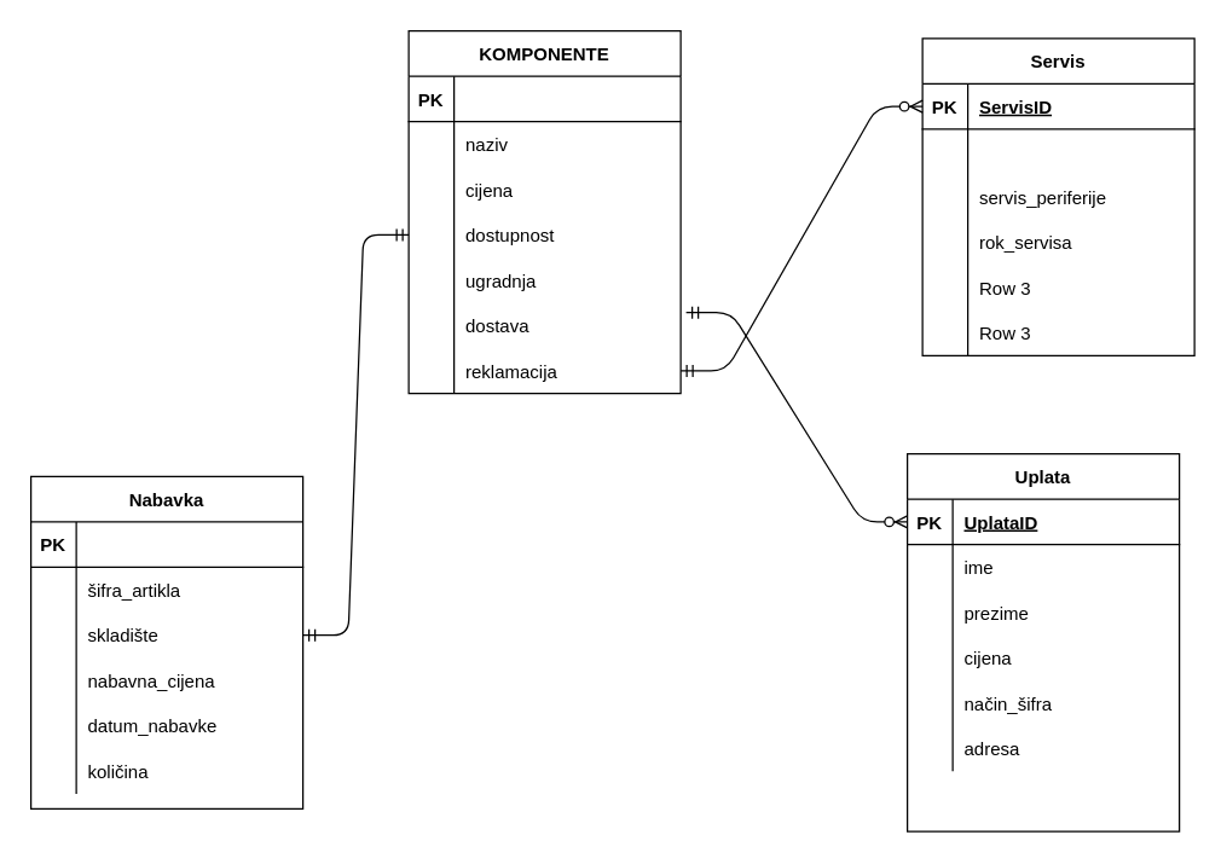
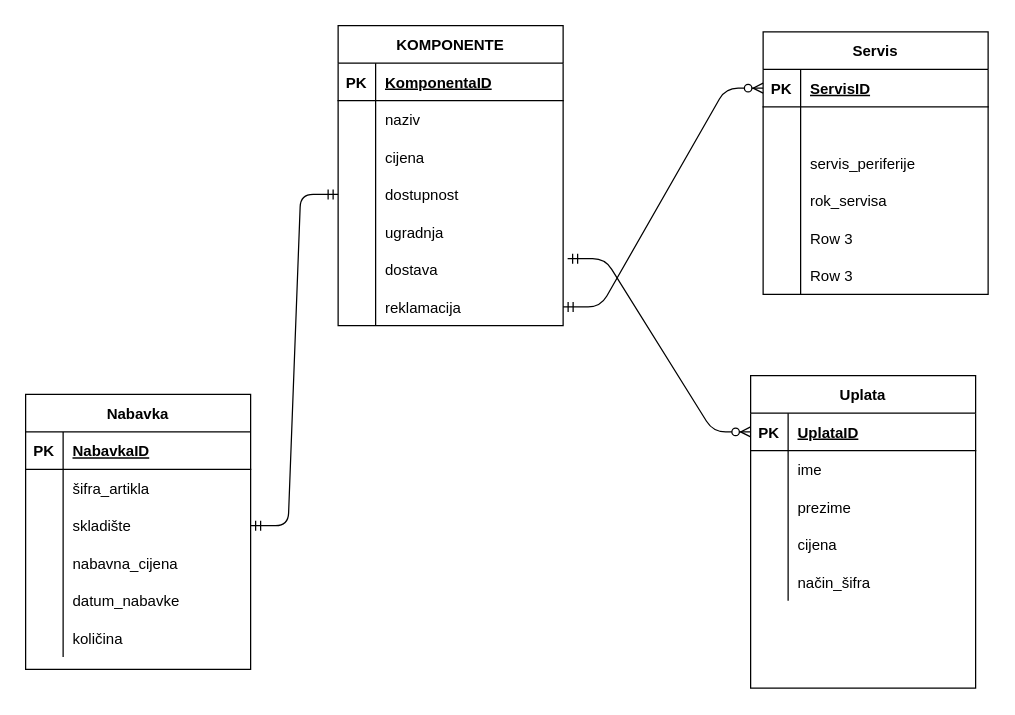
+ <mxCell id="65" value="KomponentaID" style="shape=partialRectangle;connectable=0;fillColor=none;top=0;left=0;bottom=0;right=0;align=left;spacingLeft=6;fontStyle=5;overflow=hidden;" parent="63" vertex="1"><mxGeometry x="30" width="150" height="30" as="geometry"><mxRectangle width="150" height="30" as="alternateBounds" /></mxGeometry></mxCell>
+ <mxCell id="44" value="NabavkaID" style="shape=partialRectangle;connectable=0;fillColor=none;top=0;left=0;bottom=0;right=0;align=left;spacingLeft=6;fontStyle=5;overflow=hidden;" parent="42" vertex="1"><mxGeometry x="30" width="150" height="30" as="geometry"><mxRectangle width="150" height="30" as="alternateBounds" /></mxGeometry></mxCell>
- <mxCell id="38" value="adresa" style="shape=partialRectangle;connectable=0;fillColor=none;top=0;left=0;bottom=0;right=0;align=left;spacingLeft=6;overflow=hidden;" parent="36" vertex="1"><mxGeometry x="30" width="150" height="30" as="geometry"><mxRectangle width="150" height="30" as="alternateBounds" /></mxGeometry></mxCell>
